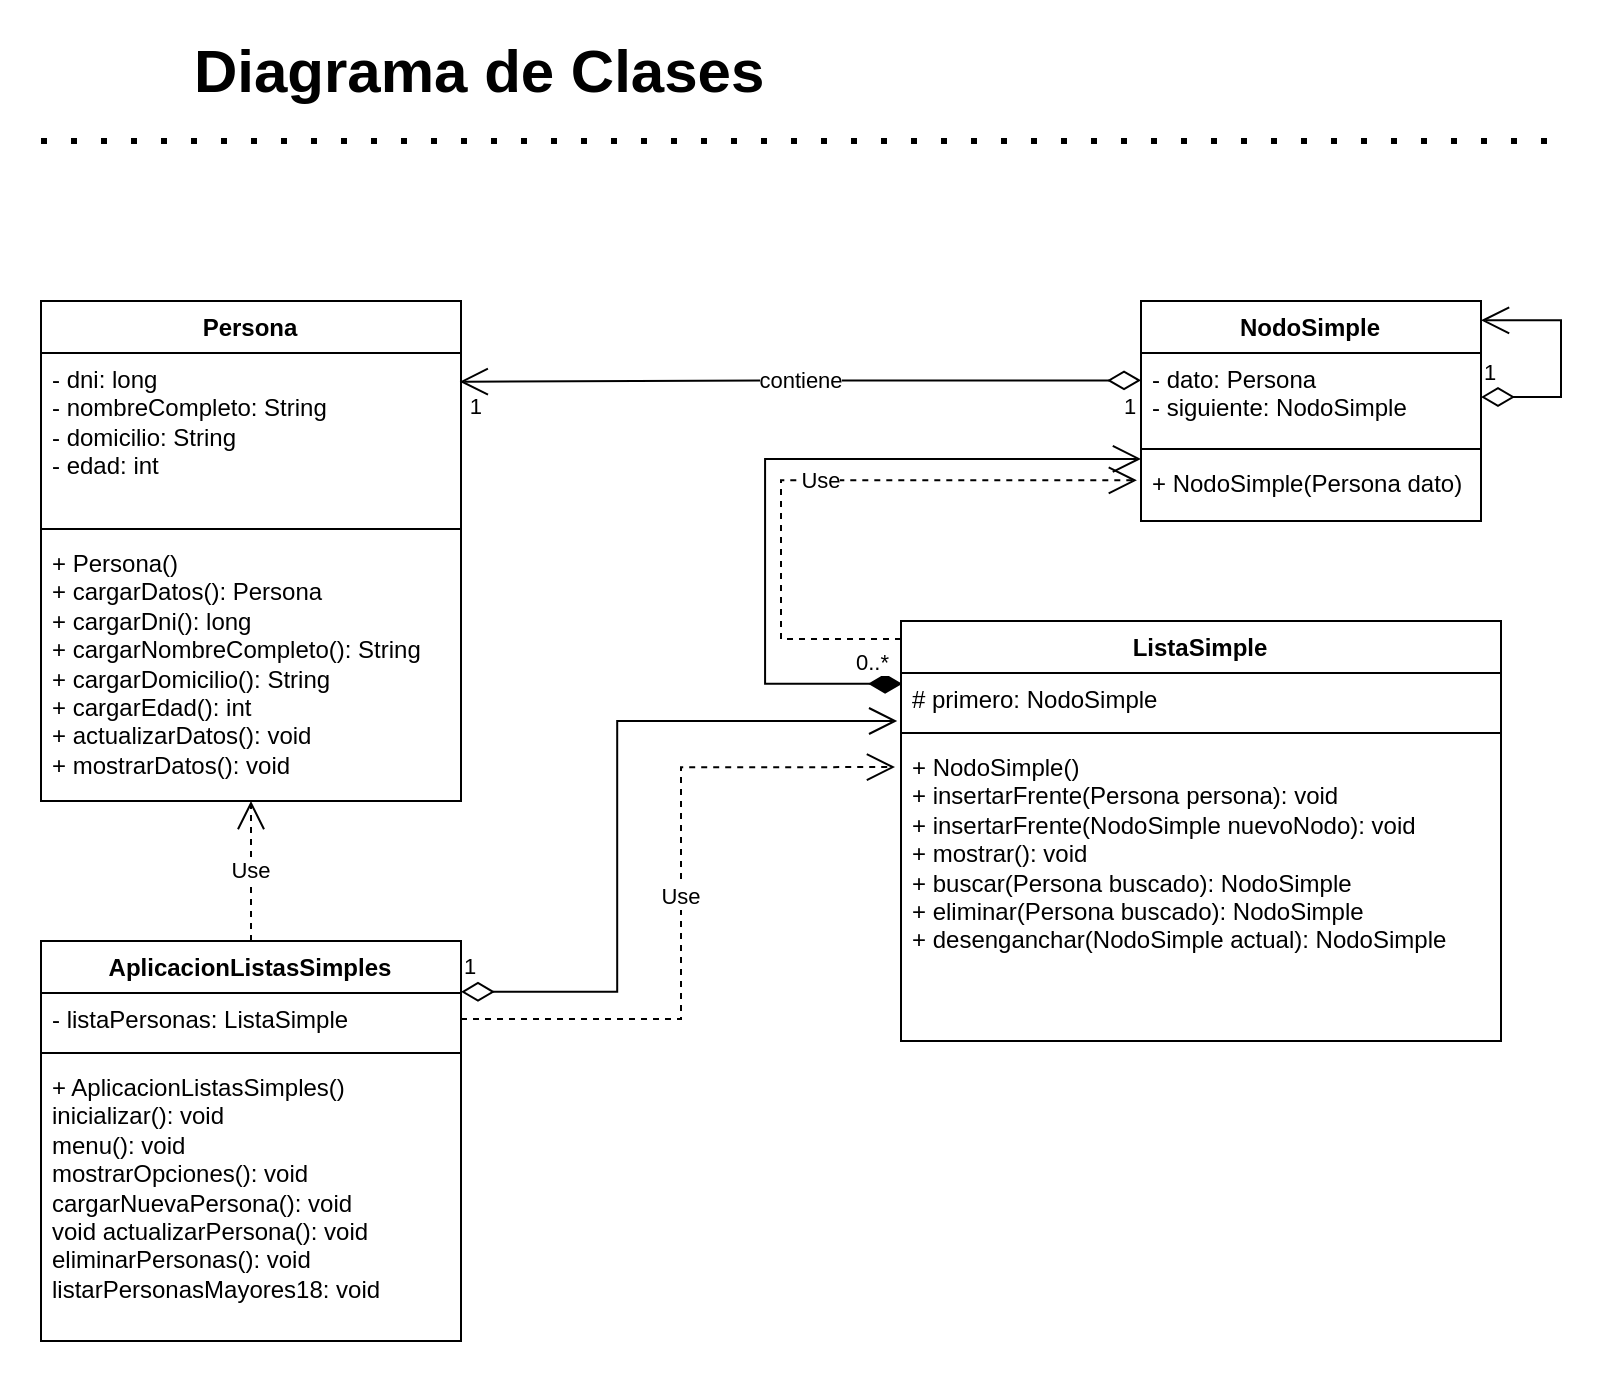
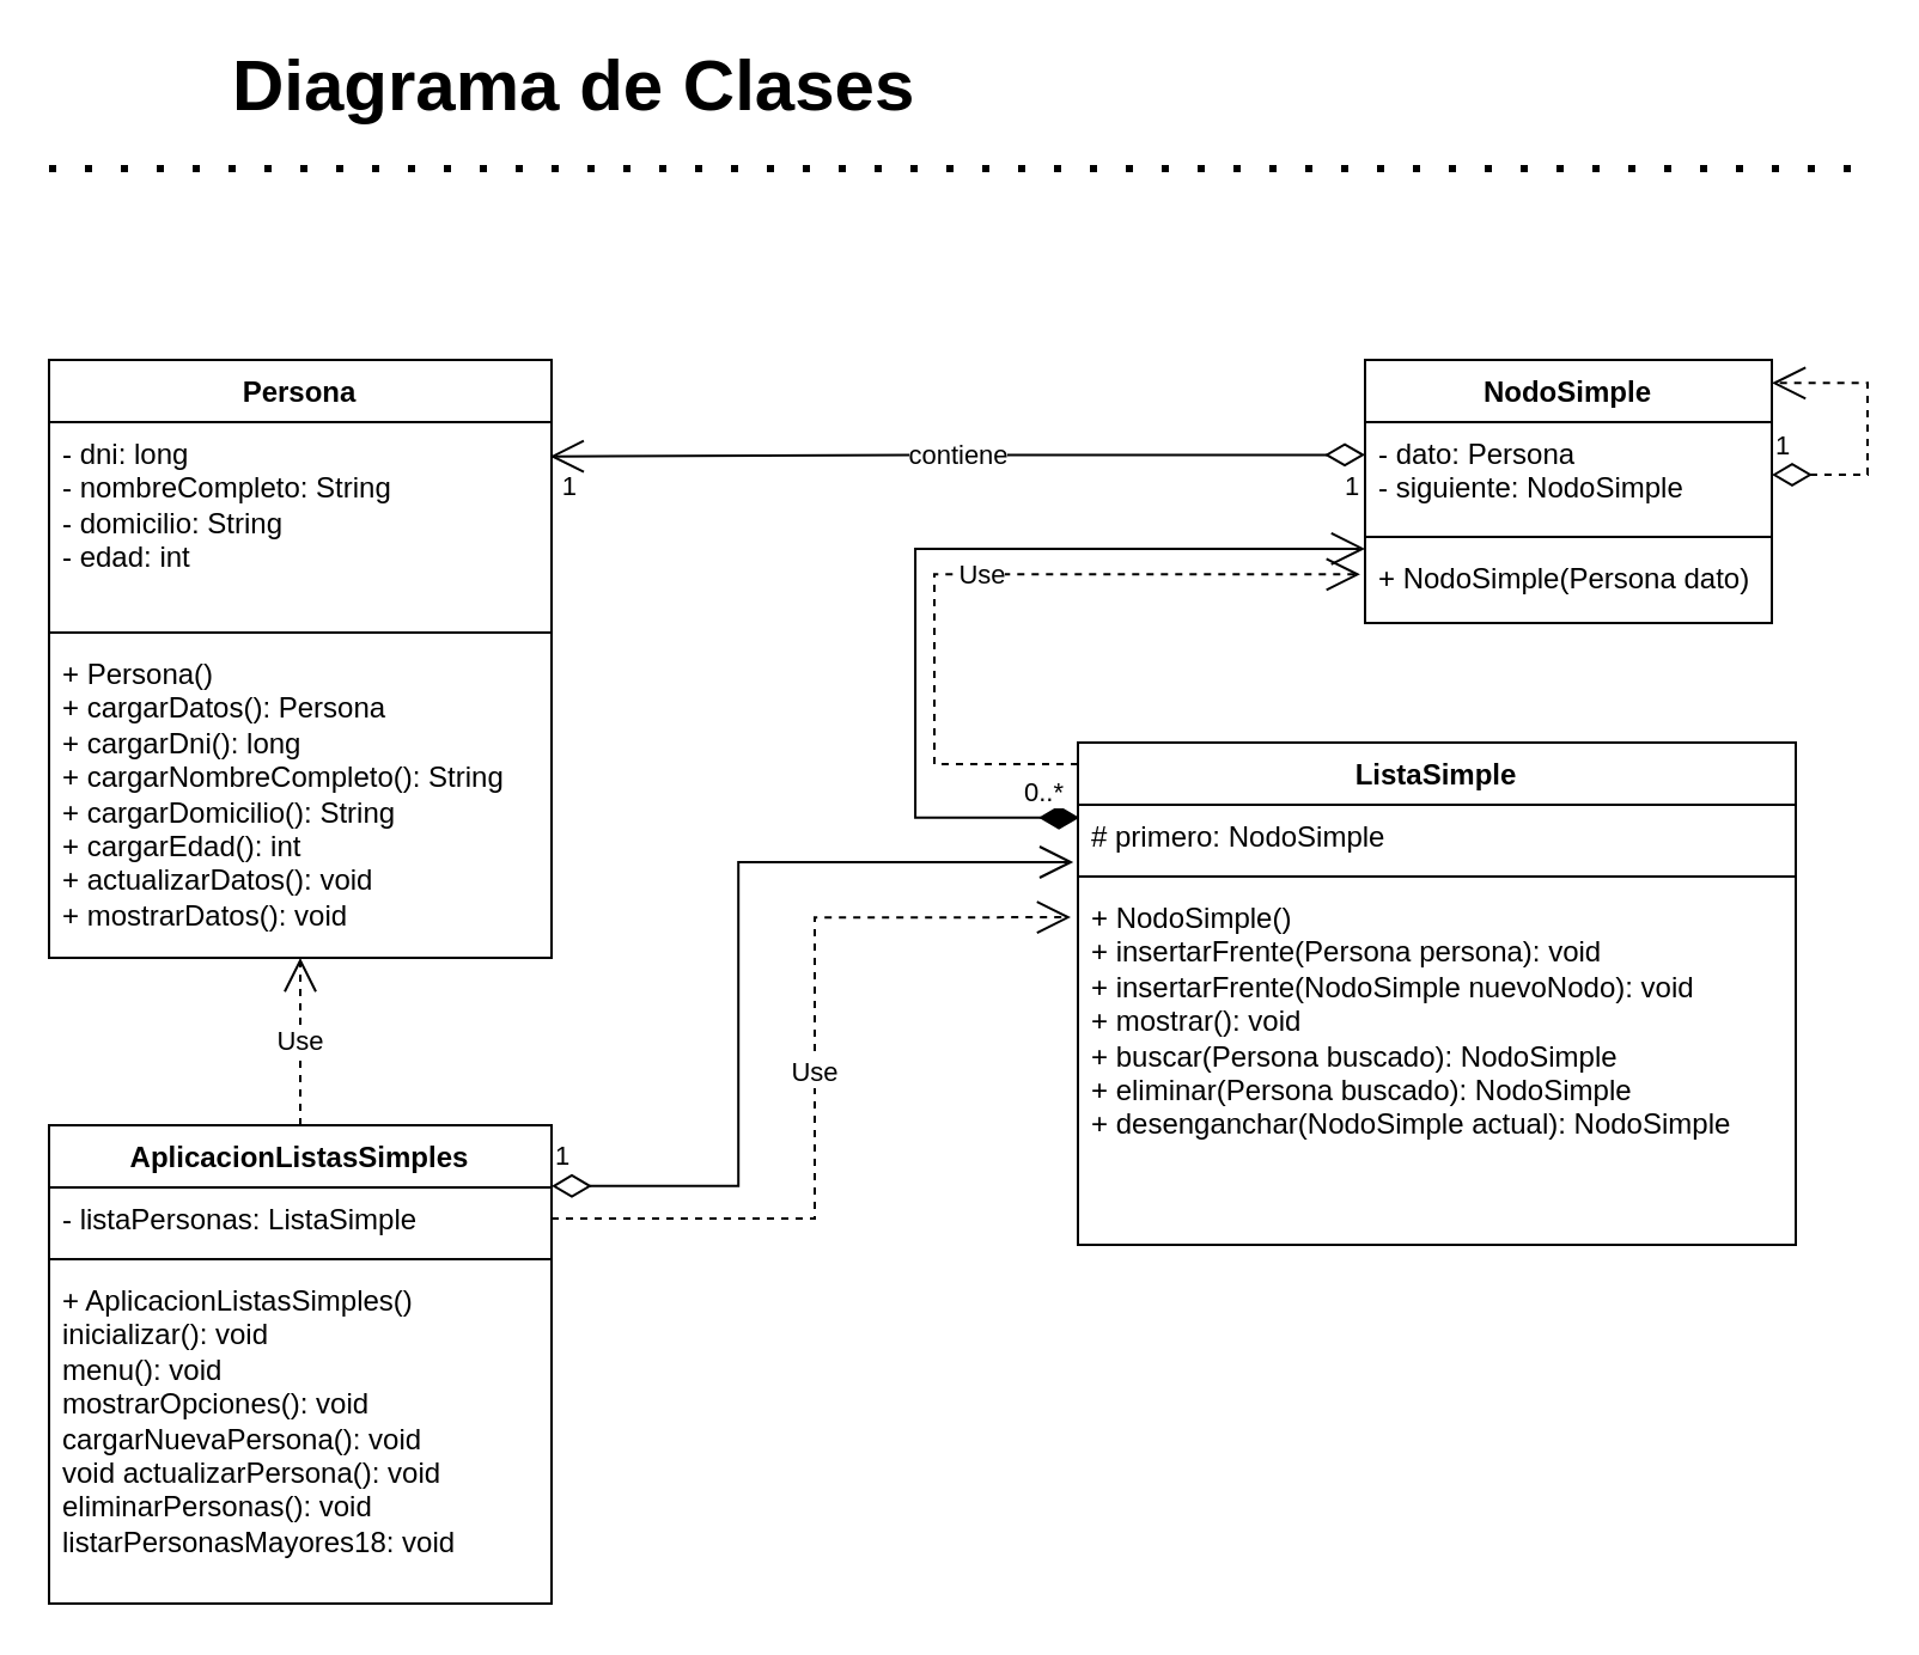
- <mxCell id="12" value="1" style="endArrow=open;html=1;endSize=12;startArrow=diamondThin;startSize=14;startFill=0;edgeStyle=elbowEdgeStyle;align=left;verticalAlign=bottom;rounded=0;exitX=1;exitY=0.5;exitDx=0;exitDy=0;entryX=1;entryY=0.088;entryDx=0;entryDy=0;entryPerimeter=0;" edge="1" parent="8" source="9" target="8"><mxGeometry x="-1" y="3" relative="1" as="geometry"><mxPoint x="-80" y="100" as="sourcePoint" /><mxPoint x="80" y="100" as="targetPoint" /><Array as="points"><mxPoint x="210" y="30" /></Array></mxGeometry></mxCell>
+ <mxCell id="12" value="1" style="endArrow=open;html=1;endSize=12;startArrow=diamondThin;startSize=14;startFill=0;edgeStyle=elbowEdgeStyle;align=left;verticalAlign=bottom;rounded=0;exitX=1;exitY=0.5;exitDx=0;exitDy=0;entryX=1;entryY=0.088;entryDx=0;entryDy=0;entryPerimeter=0;dashed=1;" edge="1" parent="8" source="9" target="8"><mxGeometry x="-1" y="3" relative="1" as="geometry"><mxPoint x="-80" y="100" as="sourcePoint" /><mxPoint x="80" y="100" as="targetPoint" /><Array as="points"><mxPoint x="210" y="30" /></Array></mxGeometry></mxCell>
